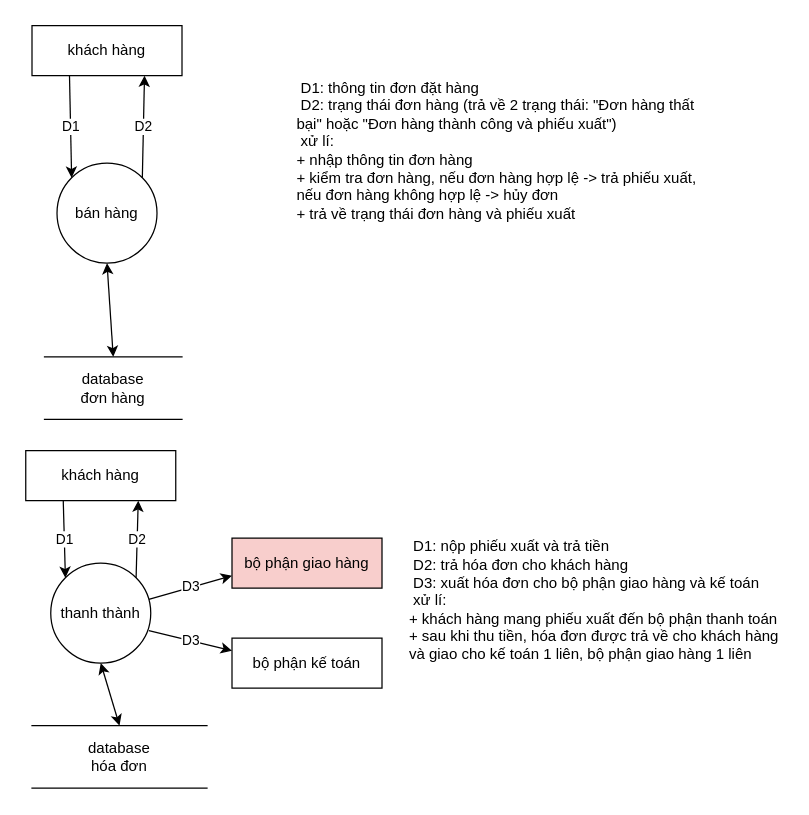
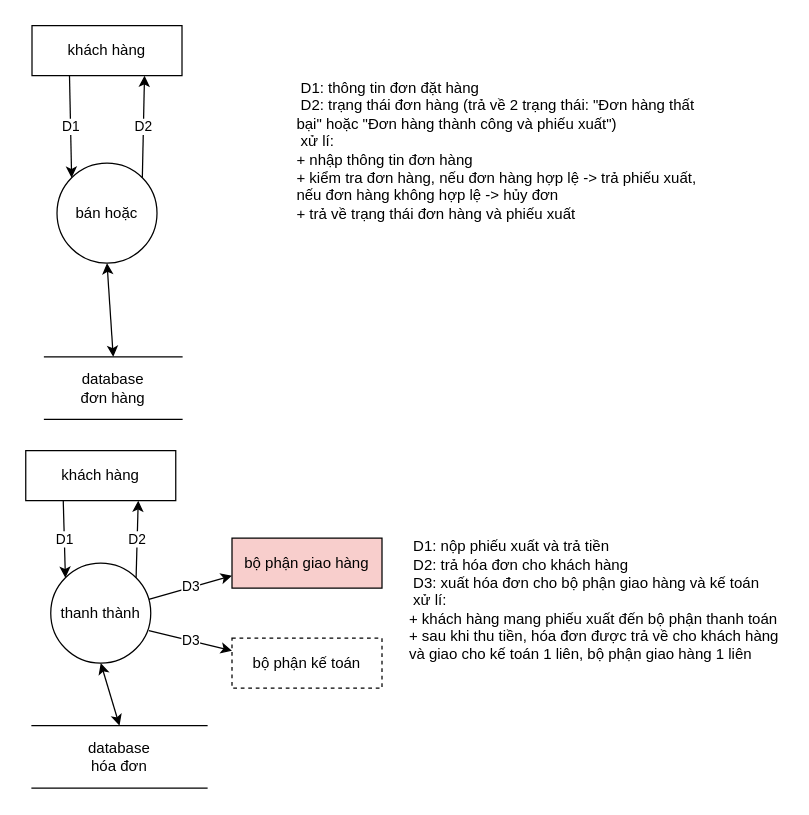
- <mxCell id="3" value="bán hàng" style="ellipse;whiteSpace=wrap;html=1;aspect=fixed;" vertex="1" parent="1"><mxGeometry x="45" y="130" width="80" height="80" as="geometry" /></mxCell>
+ <mxCell id="3" value="bán hoặc" style="ellipse;whiteSpace=wrap;html=1;aspect=fixed;" vertex="1" parent="1"><mxGeometry x="45" y="130" width="80" height="80" as="geometry" /></mxCell>
- <mxCell id="17" value="bộ phận kế toán" style="rounded=0;whiteSpace=wrap;html=1;" vertex="1" parent="1"><mxGeometry x="185" y="510" width="120" height="40" as="geometry" /></mxCell>
+ <mxCell id="17" value="bộ phận kế toán" style="rounded=0;whiteSpace=wrap;html=1;dashed=1;" vertex="1" parent="1"><mxGeometry x="185" y="510" width="120" height="40" as="geometry" /></mxCell>
